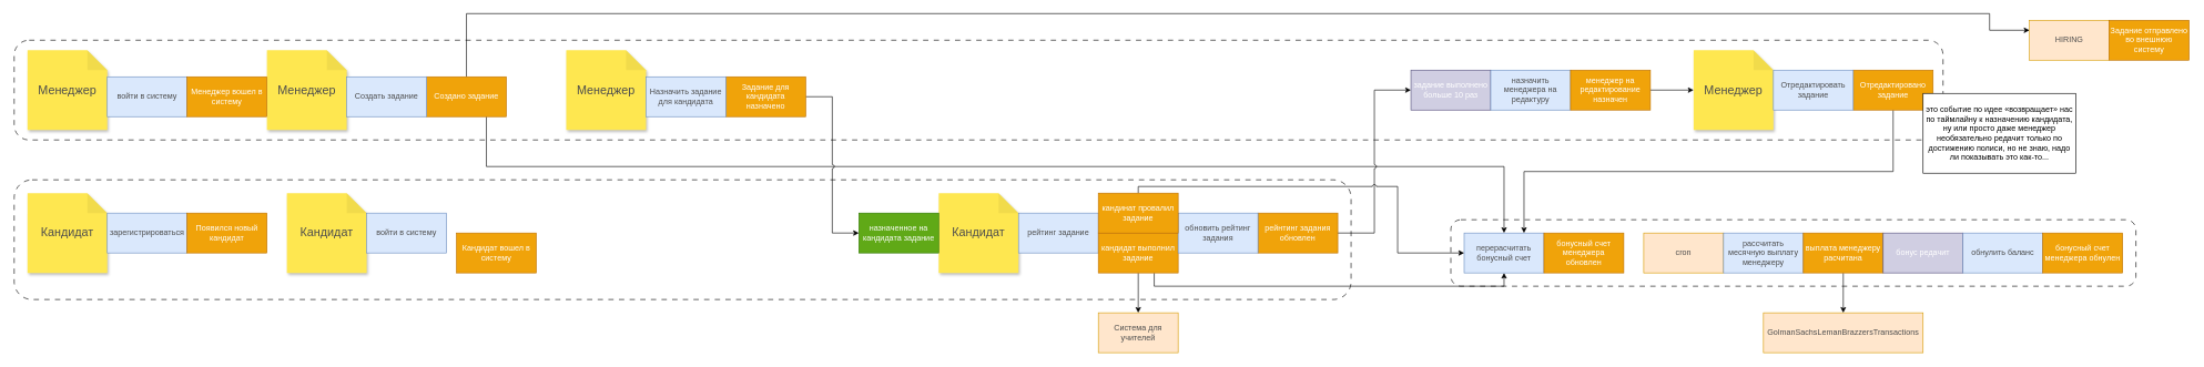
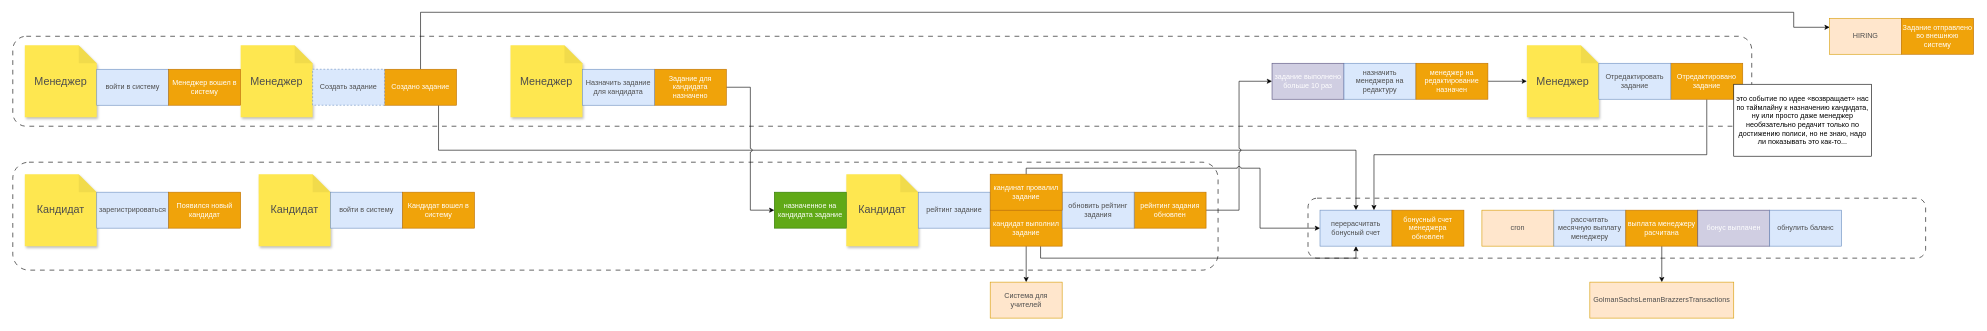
- <mxCell id="10" value="Создать задание" style="rounded=0;whiteSpace=wrap;html=1;fillColor=#dae8fc;strokeColor=#6c8ebf;align=center;verticalAlign=middle;fontFamily=Helvetica;fontSize=12;fontColor=#4D4D4D;" parent="1" vertex="1"><mxGeometry x="520" y="115" width="120" height="60" as="geometry" /></mxCell>
+ <mxCell id="10" value="Создать задание" style="rounded=0;whiteSpace=wrap;html=1;fillColor=#dae8fc;strokeColor=#6c8ebf;align=center;verticalAlign=middle;fontFamily=Helvetica;fontSize=12;fontColor=#4D4D4D;dashed=1;" parent="1" vertex="1"><mxGeometry x="520" y="115" width="120" height="60" as="geometry" /></mxCell>
- <mxCell id="14" value="Кандидат вошел в систему" style="rounded=0;whiteSpace=wrap;html=1;fillColor=#f0a30a;strokeColor=#BD7000;fontColor=#ffffff;" parent="1" vertex="1"><mxGeometry x="685" y="350" width="120" height="60" as="geometry" /></mxCell>
+ <mxCell id="14" value="Кандидат вошел в систему" style="rounded=0;whiteSpace=wrap;html=1;fillColor=#f0a30a;strokeColor=#BD7000;fontColor=#ffffff;" parent="1" vertex="1"><mxGeometry x="670" y="320" width="120" height="60" as="geometry" /></mxCell>
- <mxCell id="42" value="бонус редачит" style="rounded=0;whiteSpace=wrap;html=1;fillColor=#d0cee2;strokeColor=#56517e;align=center;verticalAlign=middle;fontFamily=Helvetica;fontSize=12;fontColor=#ffffff;" parent="1" vertex="1"><mxGeometry x="2830" y="350" width="120" height="60" as="geometry" /></mxCell>
+ <mxCell id="42" value="бонус выплачен" style="rounded=0;whiteSpace=wrap;html=1;fillColor=#d0cee2;strokeColor=#56517e;align=center;verticalAlign=middle;fontFamily=Helvetica;fontSize=12;fontColor=#ffffff;" parent="1" vertex="1"><mxGeometry x="2830" y="350" width="120" height="60" as="geometry" /></mxCell>
- <mxCell id="44" value="бонусный счет менеджера обнулен" style="rounded=0;whiteSpace=wrap;html=1;fillColor=#f0a30a;strokeColor=#BD7000;fontColor=#ffffff;" parent="1" vertex="1"><mxGeometry x="3070" y="350" width="120" height="60" as="geometry" /></mxCell>
